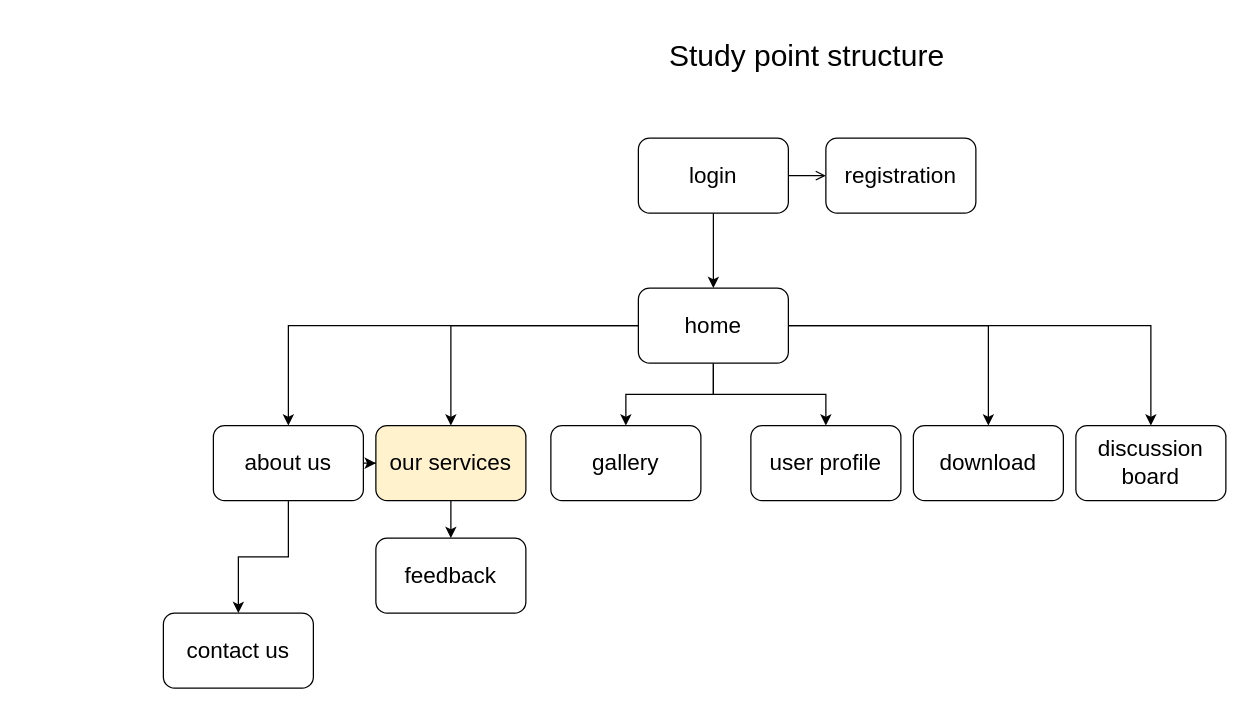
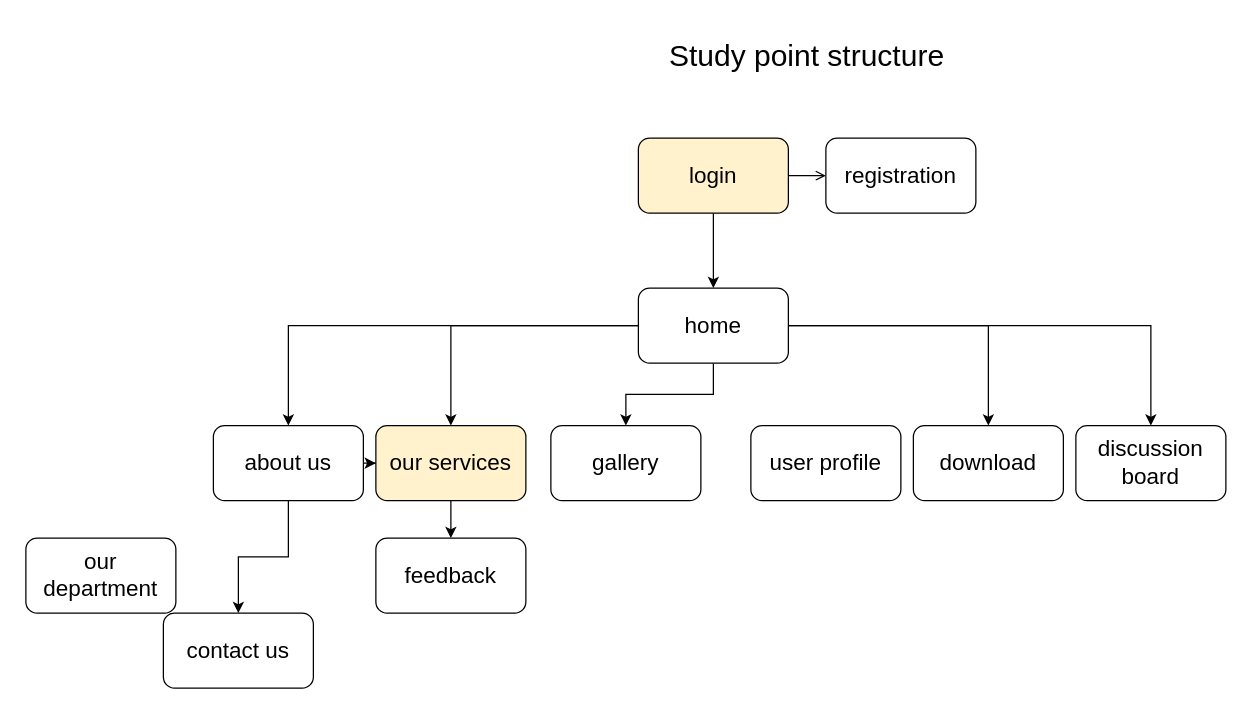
- <mxCell id="20" value="login" style="rounded=1;whiteSpace=wrap;html=1;fontSize=18;" parent="1" vertex="1"><mxGeometry x="510" y="110" width="120" height="60" as="geometry" /></mxCell>
+ <mxCell id="20" value="login" style="rounded=1;whiteSpace=wrap;html=1;fontSize=18;fillColor=#fff2cc;" parent="1" vertex="1"><mxGeometry x="510" y="110" width="120" height="60" as="geometry" /></mxCell>
- <mxCell id="5" style="edgeStyle=orthogonalEdgeStyle;rounded=0;orthogonalLoop=1;jettySize=auto;html=1;" edge="1" parent="1" source="9" target="21"><mxGeometry relative="1" as="geometry" /></mxCell>
+ <mxCell id="25" value="our department" style="rounded=1;whiteSpace=wrap;html=1;fontSize=18;" parent="1" vertex="1"><mxGeometry x="20" y="430" width="120" height="60" as="geometry" /></mxCell>
